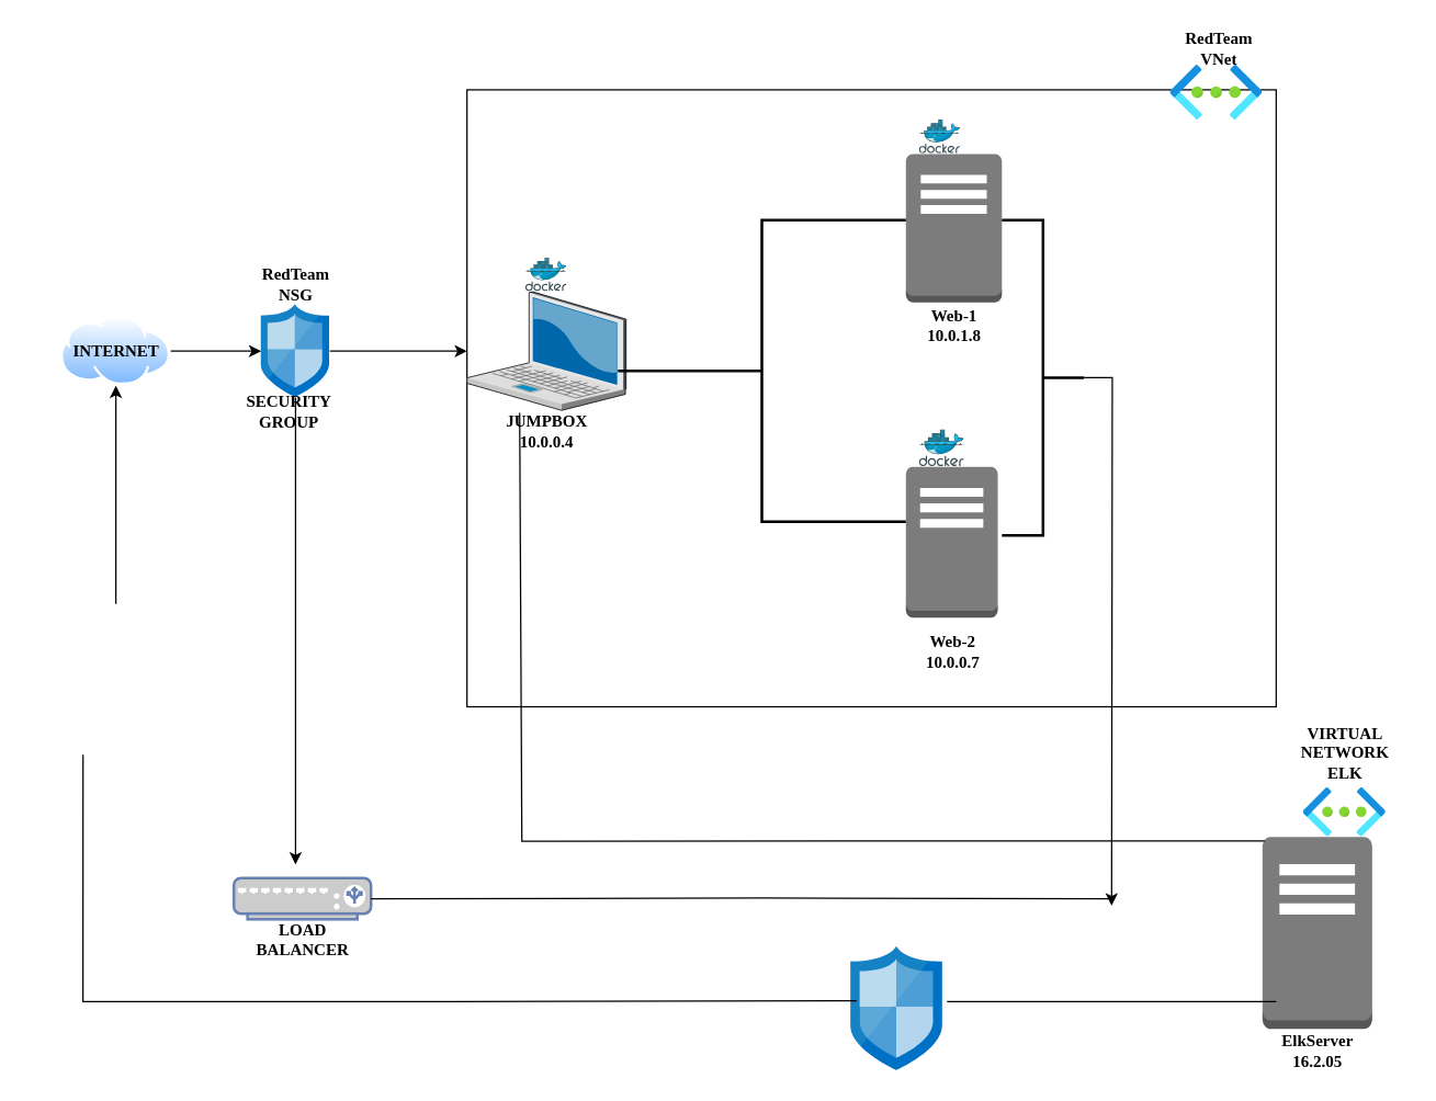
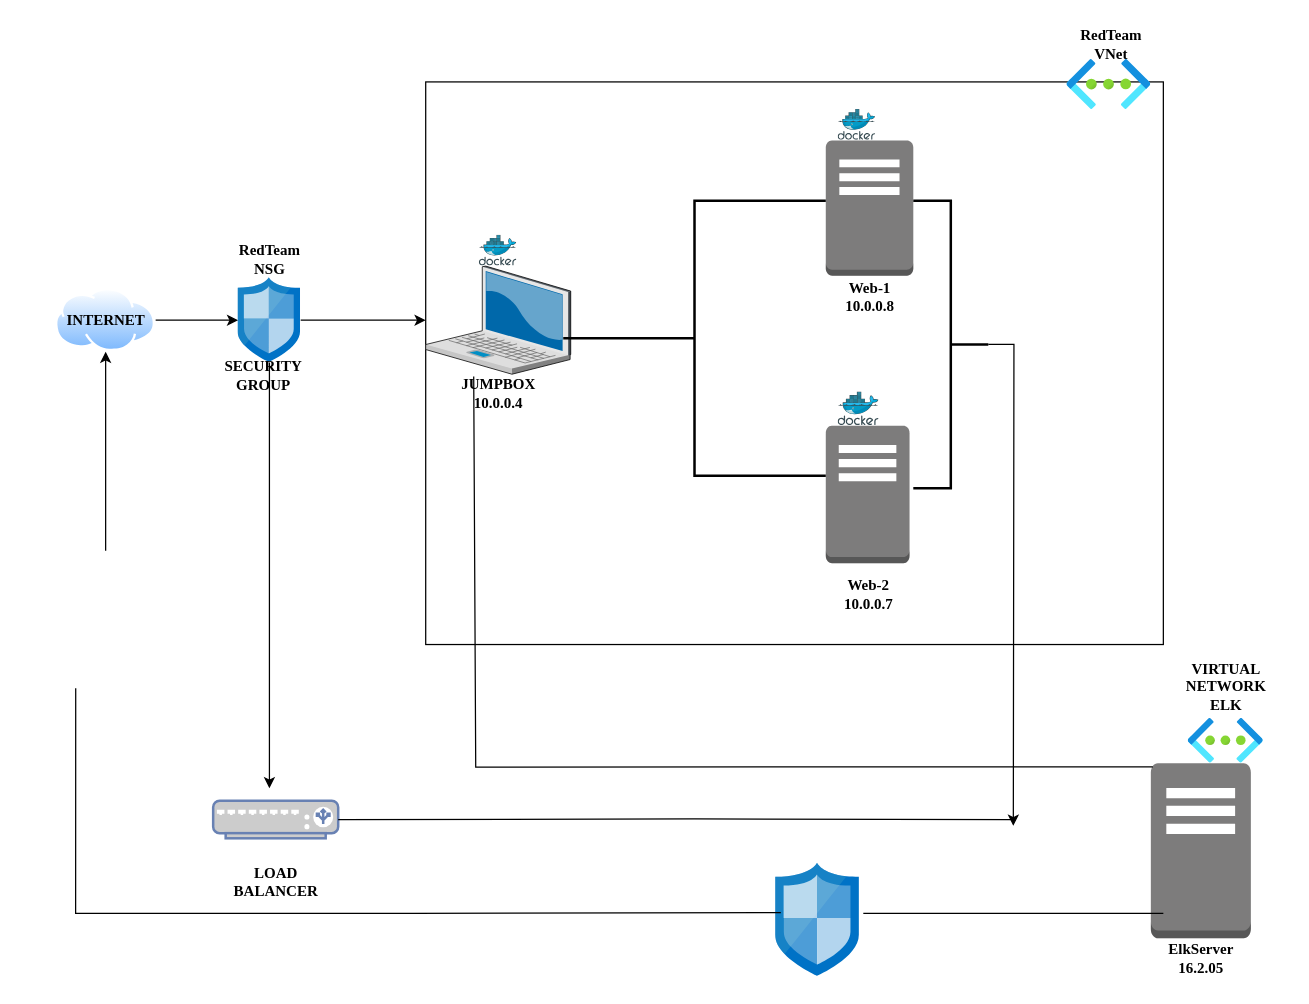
- <mxCell id="19" value="&lt;b&gt;Web-1&lt;br&gt;10.0.1.8&lt;br&gt;&lt;/b&gt;" style="text;html=1;align=center;verticalAlign=middle;resizable=0;points=[];autosize=1;strokeColor=none;fillColor=none;fontFamily=Georgia;" vertex="1" parent="1"><mxGeometry x="660" y="221.77" width="70" height="30" as="geometry" /></mxCell>
+ <mxCell id="19" value="&lt;b&gt;Web-1&lt;br&gt;10.0.0.8&lt;br&gt;&lt;/b&gt;" style="text;html=1;align=center;verticalAlign=middle;resizable=0;points=[];autosize=1;strokeColor=none;fillColor=none;fontFamily=Georgia;" vertex="1" parent="1"><mxGeometry x="660" y="221.77" width="70" height="30" as="geometry" /></mxCell>
- <mxCell id="15" value="&lt;b&gt;LOAD&lt;br&gt;BALANCER&lt;br&gt;&lt;/b&gt;" style="text;html=1;align=center;verticalAlign=middle;resizable=0;points=[];autosize=1;strokeColor=none;fillColor=none;fontFamily=Georgia;" vertex="1" parent="1"><mxGeometry x="175" y="670" width="90" height="30" as="geometry" /></mxCell>
+ <mxCell id="15" value="&lt;b&gt;LOAD&lt;br&gt;BALANCER&lt;br&gt;&lt;/b&gt;" style="text;html=1;align=center;verticalAlign=middle;resizable=0;points=[];autosize=1;strokeColor=none;fillColor=none;fontFamily=Georgia;" vertex="1" parent="1"><mxGeometry x="175" y="690" width="90" height="30" as="geometry" /></mxCell>
